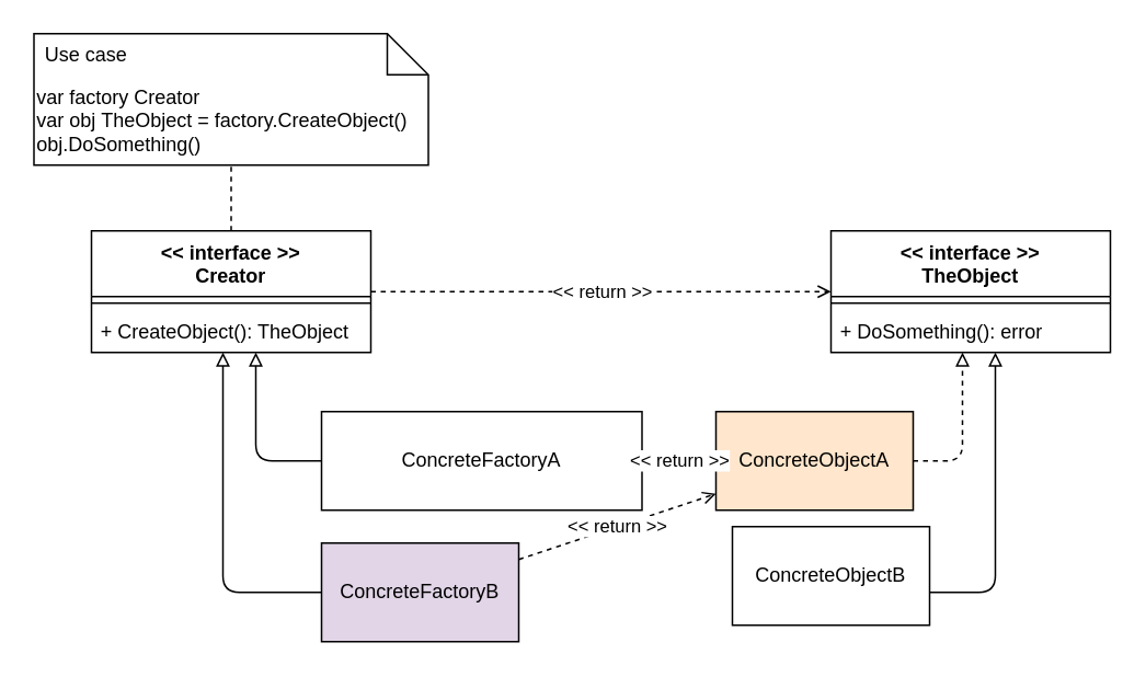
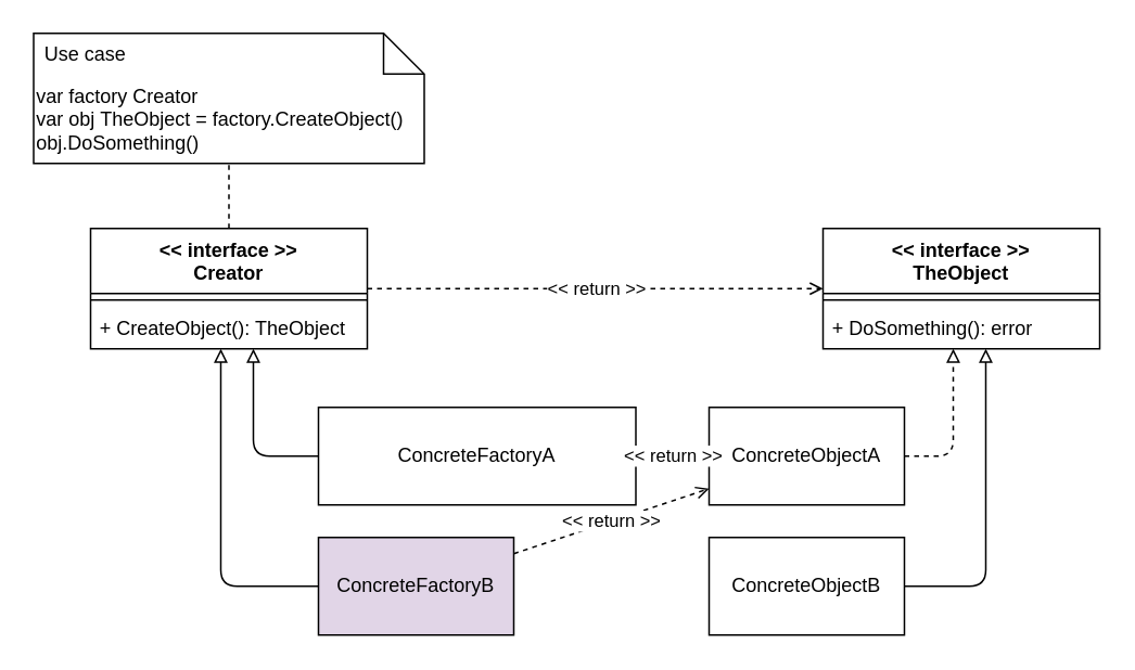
- <mxCell id="13" value="ConcreteObjectA" style="rounded=0;whiteSpace=wrap;html=1;fillColor=#ffe6cc;" vertex="1" parent="1"><mxGeometry x="435" y="250" width="120" height="60" as="geometry" /></mxCell>
+ <mxCell id="13" value="ConcreteObjectA" style="rounded=0;whiteSpace=wrap;html=1;" vertex="1" parent="1"><mxGeometry x="435" y="250" width="120" height="60" as="geometry" /></mxCell>
- <mxCell id="15" value="ConcreteObjectB" style="rounded=0;whiteSpace=wrap;html=1;" vertex="1" parent="1"><mxGeometry x="445" y="320" width="120" height="60" as="geometry" /></mxCell>
+ <mxCell id="15" value="ConcreteObjectB" style="rounded=0;whiteSpace=wrap;html=1;" vertex="1" parent="1"><mxGeometry x="435" y="330" width="120" height="60" as="geometry" /></mxCell>
